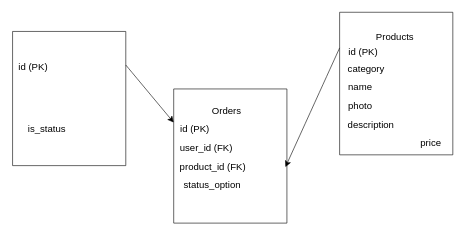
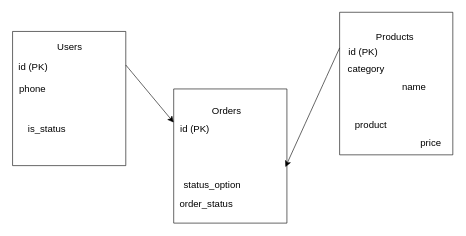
+ <mxCell id="4" value="Users" style="text;html=1;align=center;verticalAlign=middle;resizable=0;points=[];autosize=1;strokeColor=none;fillColor=none;fontSize=16;" vertex="1" parent="3"><mxGeometry x="64.5" y="9" width="60" height="31" as="geometry" /></mxCell>
- <mxCell id="10" value="name" style="text;html=1;align=center;verticalAlign=middle;resizable=0;points=[];autosize=1;strokeColor=none;fillColor=none;fontSize=16;" vertex="1" parent="8"><mxGeometry x="4.5" y="109" width="58" height="31" as="geometry" /></mxCell>
+ <mxCell id="10" value="name" style="text;html=1;align=center;verticalAlign=middle;resizable=0;points=[];autosize=1;strokeColor=none;fillColor=none;fontSize=16;" vertex="1" parent="8"><mxGeometry x="94.5" y="109" width="58" height="31" as="geometry" /></mxCell>
+ <mxCell id="6" value="phone" style="text;html=1;align=center;verticalAlign=middle;resizable=0;points=[];autosize=1;strokeColor=none;fillColor=none;fontSize=16;" vertex="1" parent="3"><mxGeometry x="1.5" y="79" width="63" height="31" as="geometry" /></mxCell>
- <mxCell id="12" value="photo" style="text;html=1;align=center;verticalAlign=middle;resizable=0;points=[];autosize=1;strokeColor=none;fillColor=none;fontSize=16;" vertex="1" parent="8"><mxGeometry x="4.5" y="140" width="58" height="31" as="geometry" /></mxCell>
- <mxCell id="13" value="description" style="text;html=1;align=center;verticalAlign=middle;resizable=0;points=[];autosize=1;strokeColor=none;fillColor=none;fontSize=16;" vertex="1" parent="8"><mxGeometry x="4.5" y="171" width="95" height="31" as="geometry" /></mxCell>
+ <mxCell id="13" value="product" style="text;html=1;align=center;verticalAlign=middle;resizable=0;points=[];autosize=1;strokeColor=none;fillColor=none;fontSize=16;" vertex="1" parent="8"><mxGeometry x="4.5" y="171" width="95" height="31" as="geometry" /></mxCell>
- <mxCell id="20" value="user_id (FK)" style="text;html=1;align=center;verticalAlign=middle;resizable=0;points=[];autosize=1;strokeColor=none;fillColor=none;fontSize=16;" vertex="1" parent="15"><mxGeometry x="1" y="82" width="106" height="31" as="geometry" /></mxCell>
- <mxCell id="19" value="product_id (FK)" style="text;html=1;align=center;verticalAlign=middle;resizable=0;points=[];autosize=1;strokeColor=none;fillColor=none;fontSize=16;" vertex="1" parent="15"><mxGeometry x="0.5" y="113" width="128" height="31" as="geometry" /></mxCell>
+ <mxCell id="17" value="order_status" style="text;html=1;align=center;verticalAlign=middle;resizable=0;points=[];autosize=1;strokeColor=none;fillColor=none;fontSize=16;" vertex="1" parent="15"><mxGeometry y="175" width="107" height="31" as="geometry" /></mxCell>
